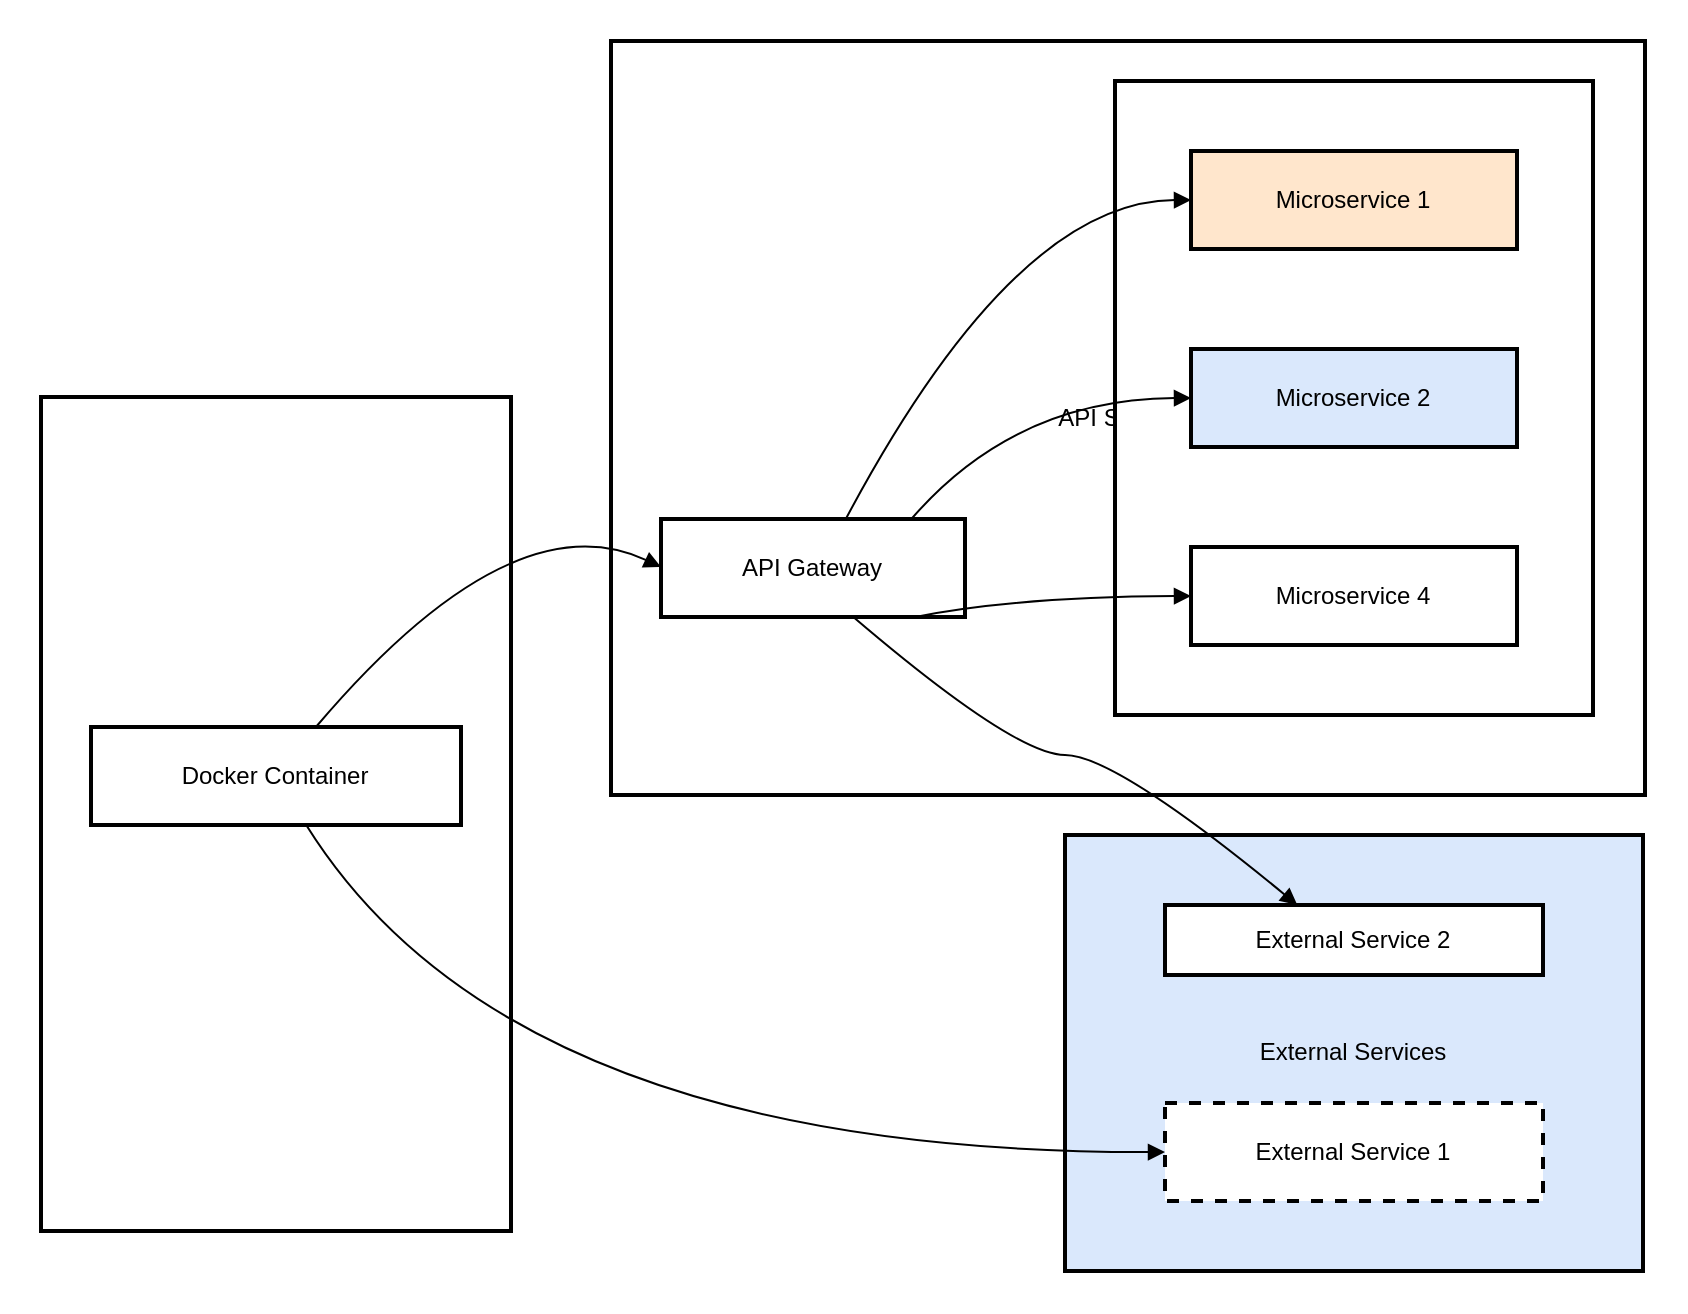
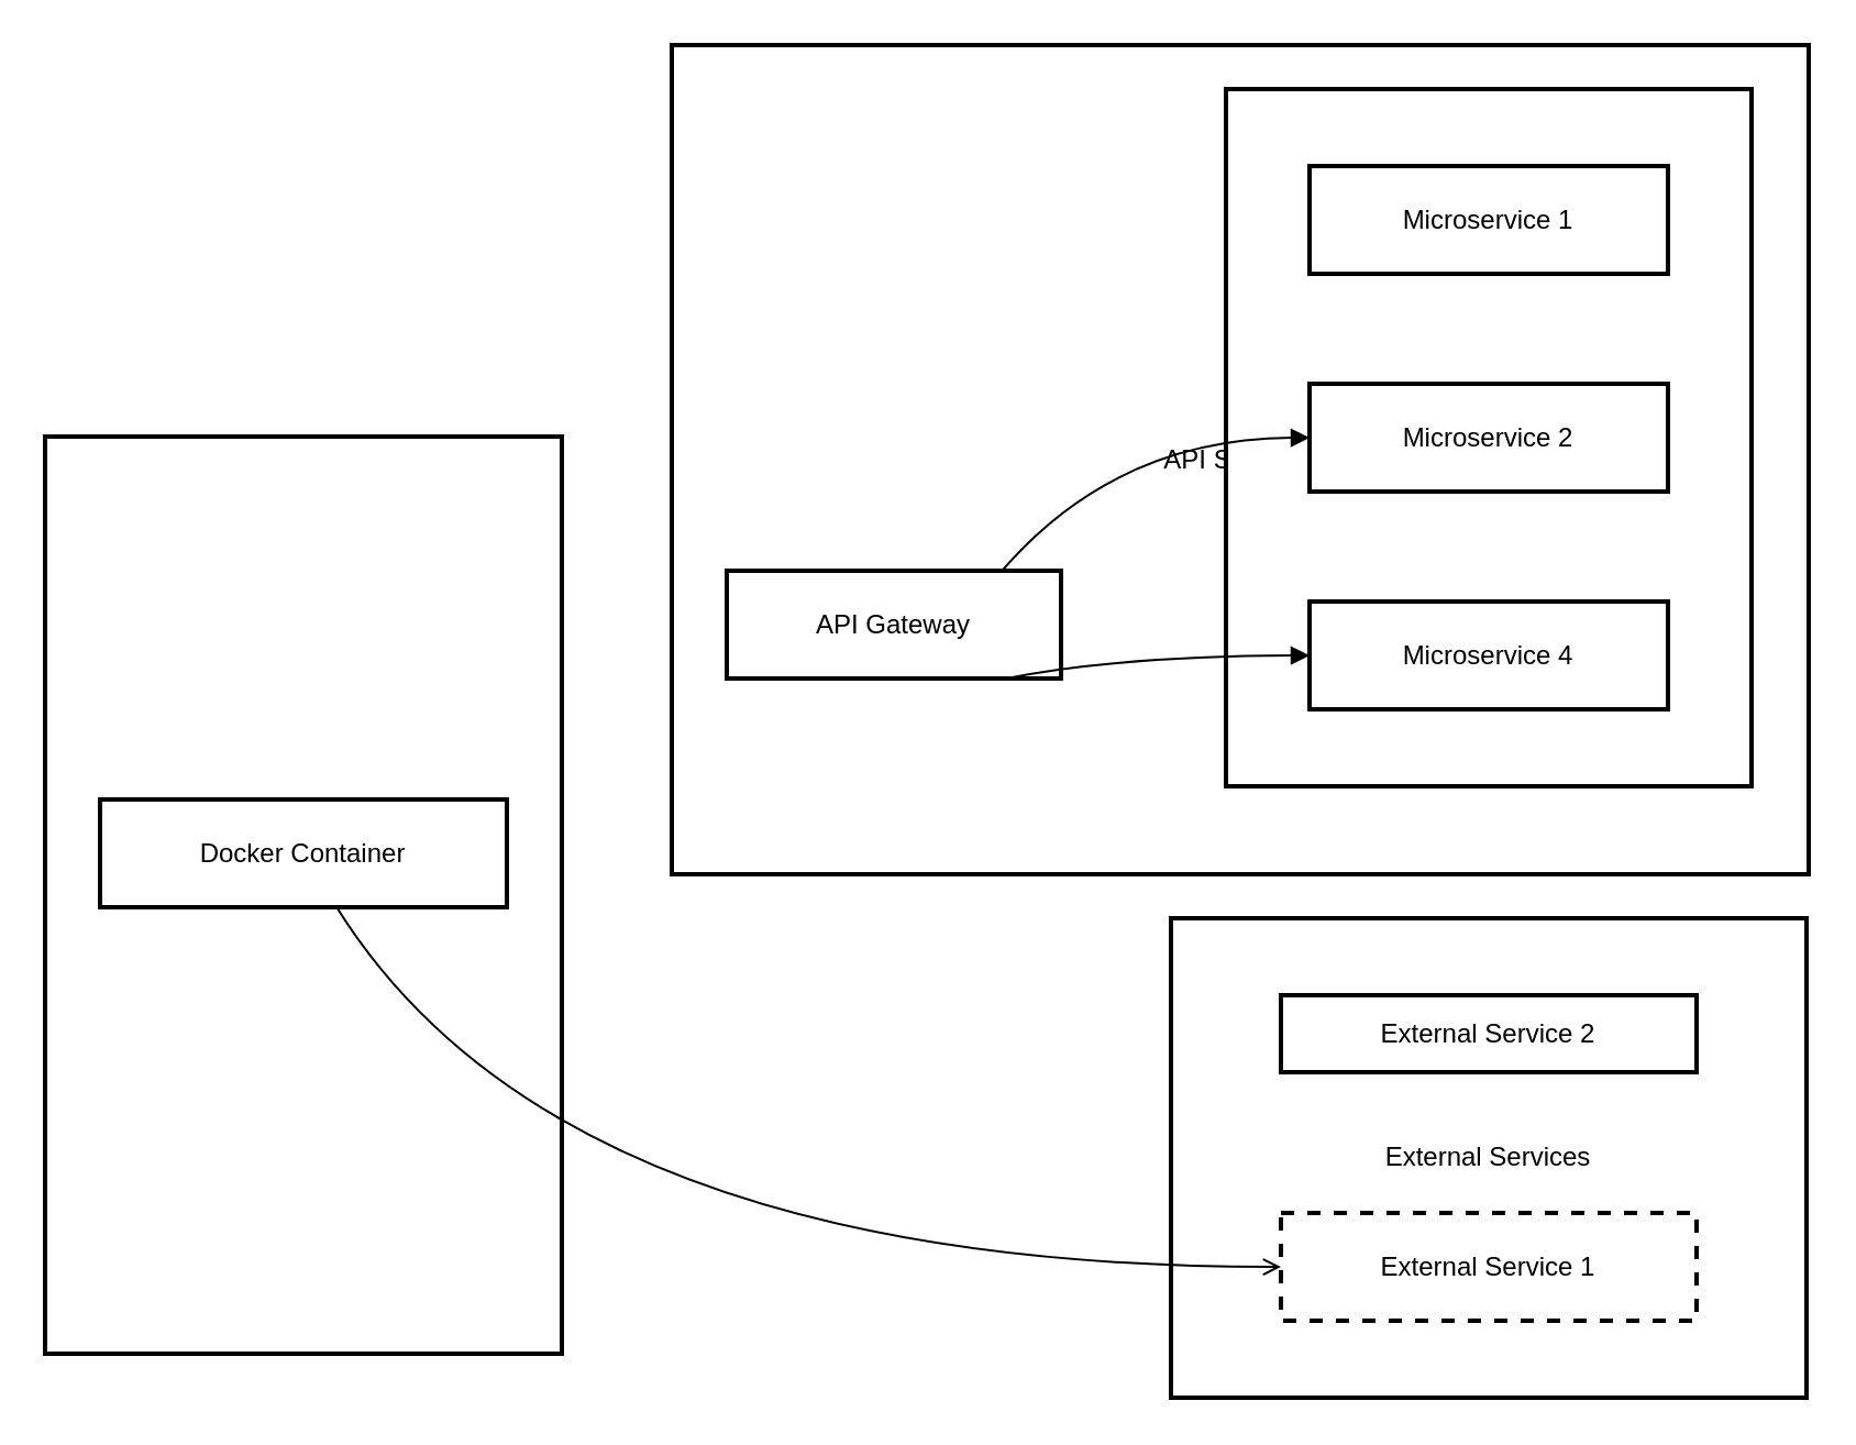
- <mxCell id="8" value="Microservice 1" style="whiteSpace=wrap;strokeWidth=2;fillColor=#ffe6cc;" vertex="1" parent="1"><mxGeometry x="595" y="75" width="163" height="49" as="geometry" /></mxCell>
+ <mxCell id="8" value="Microservice 1" style="whiteSpace=wrap;strokeWidth=2;" vertex="1" parent="1"><mxGeometry x="595" y="75" width="163" height="49" as="geometry" /></mxCell>
- <mxCell id="13" value="" style="curved=1;startArrow=none;endArrow=block;exitX=0.61;exitY=-0.01;entryX=0;entryY=0.5;" edge="1" parent="1" source="7" target="8"><mxGeometry relative="1" as="geometry"><Array as="points"><mxPoint x="507" y="100" /></Array></mxGeometry></mxCell>
- <mxCell id="9" value="Microservice 2" style="whiteSpace=wrap;strokeWidth=2;fillColor=#dae8fc;" vertex="1" parent="1"><mxGeometry x="595" y="174" width="163" height="49" as="geometry" /></mxCell>
+ <mxCell id="9" value="Microservice 2" style="whiteSpace=wrap;strokeWidth=2;" vertex="1" parent="1"><mxGeometry x="595" y="174" width="163" height="49" as="geometry" /></mxCell>
- <mxCell id="16" value="" style="curved=1;startArrow=none;endArrow=block;exitX=0.61;exitY=-0.01;entryX=0;entryY=0.49;" edge="1" parent="1" source="6" target="7"><mxGeometry relative="1" as="geometry"><Array as="points"><mxPoint x="255" y="248" /></Array></mxGeometry></mxCell>
- <mxCell id="18" value="" style="curved=1;startArrow=none;endArrow=block;exitX=0.63;exitY=0.99;entryX=0.35;entryY=0;" edge="1" parent="1" source="7" target="12"><mxGeometry relative="1" as="geometry"><Array as="points"><mxPoint x="507" y="377" /><mxPoint x="557" y="377" /></Array></mxGeometry></mxCell>
- <mxCell id="2" value="External Services" style="whiteSpace=wrap;strokeWidth=2;fillColor=#dae8fc;" vertex="1" parent="1"><mxGeometry x="532" y="417" width="289" height="218" as="geometry" /></mxCell>
+ <mxCell id="2" value="External Services" style="whiteSpace=wrap;strokeWidth=2;" vertex="1" parent="1"><mxGeometry x="532" y="417" width="289" height="218" as="geometry" /></mxCell>
- <mxCell id="17" value="" style="curved=1;startArrow=none;endArrow=block;exitX=0.58;exitY=0.99;entryX=0;entryY=0.5;" edge="1" parent="1" source="6" target="11"><mxGeometry relative="1" as="geometry"><Array as="points"><mxPoint x="255" y="576" /></Array></mxGeometry></mxCell>
+ <mxCell id="17" value="" style="curved=1;startArrow=none;endArrow=open;exitX=0.58;exitY=0.99;entryX=0;entryY=0.5;" edge="1" parent="1" source="6" target="11"><mxGeometry relative="1" as="geometry"><Array as="points"><mxPoint x="255" y="576" /></Array></mxGeometry></mxCell>
